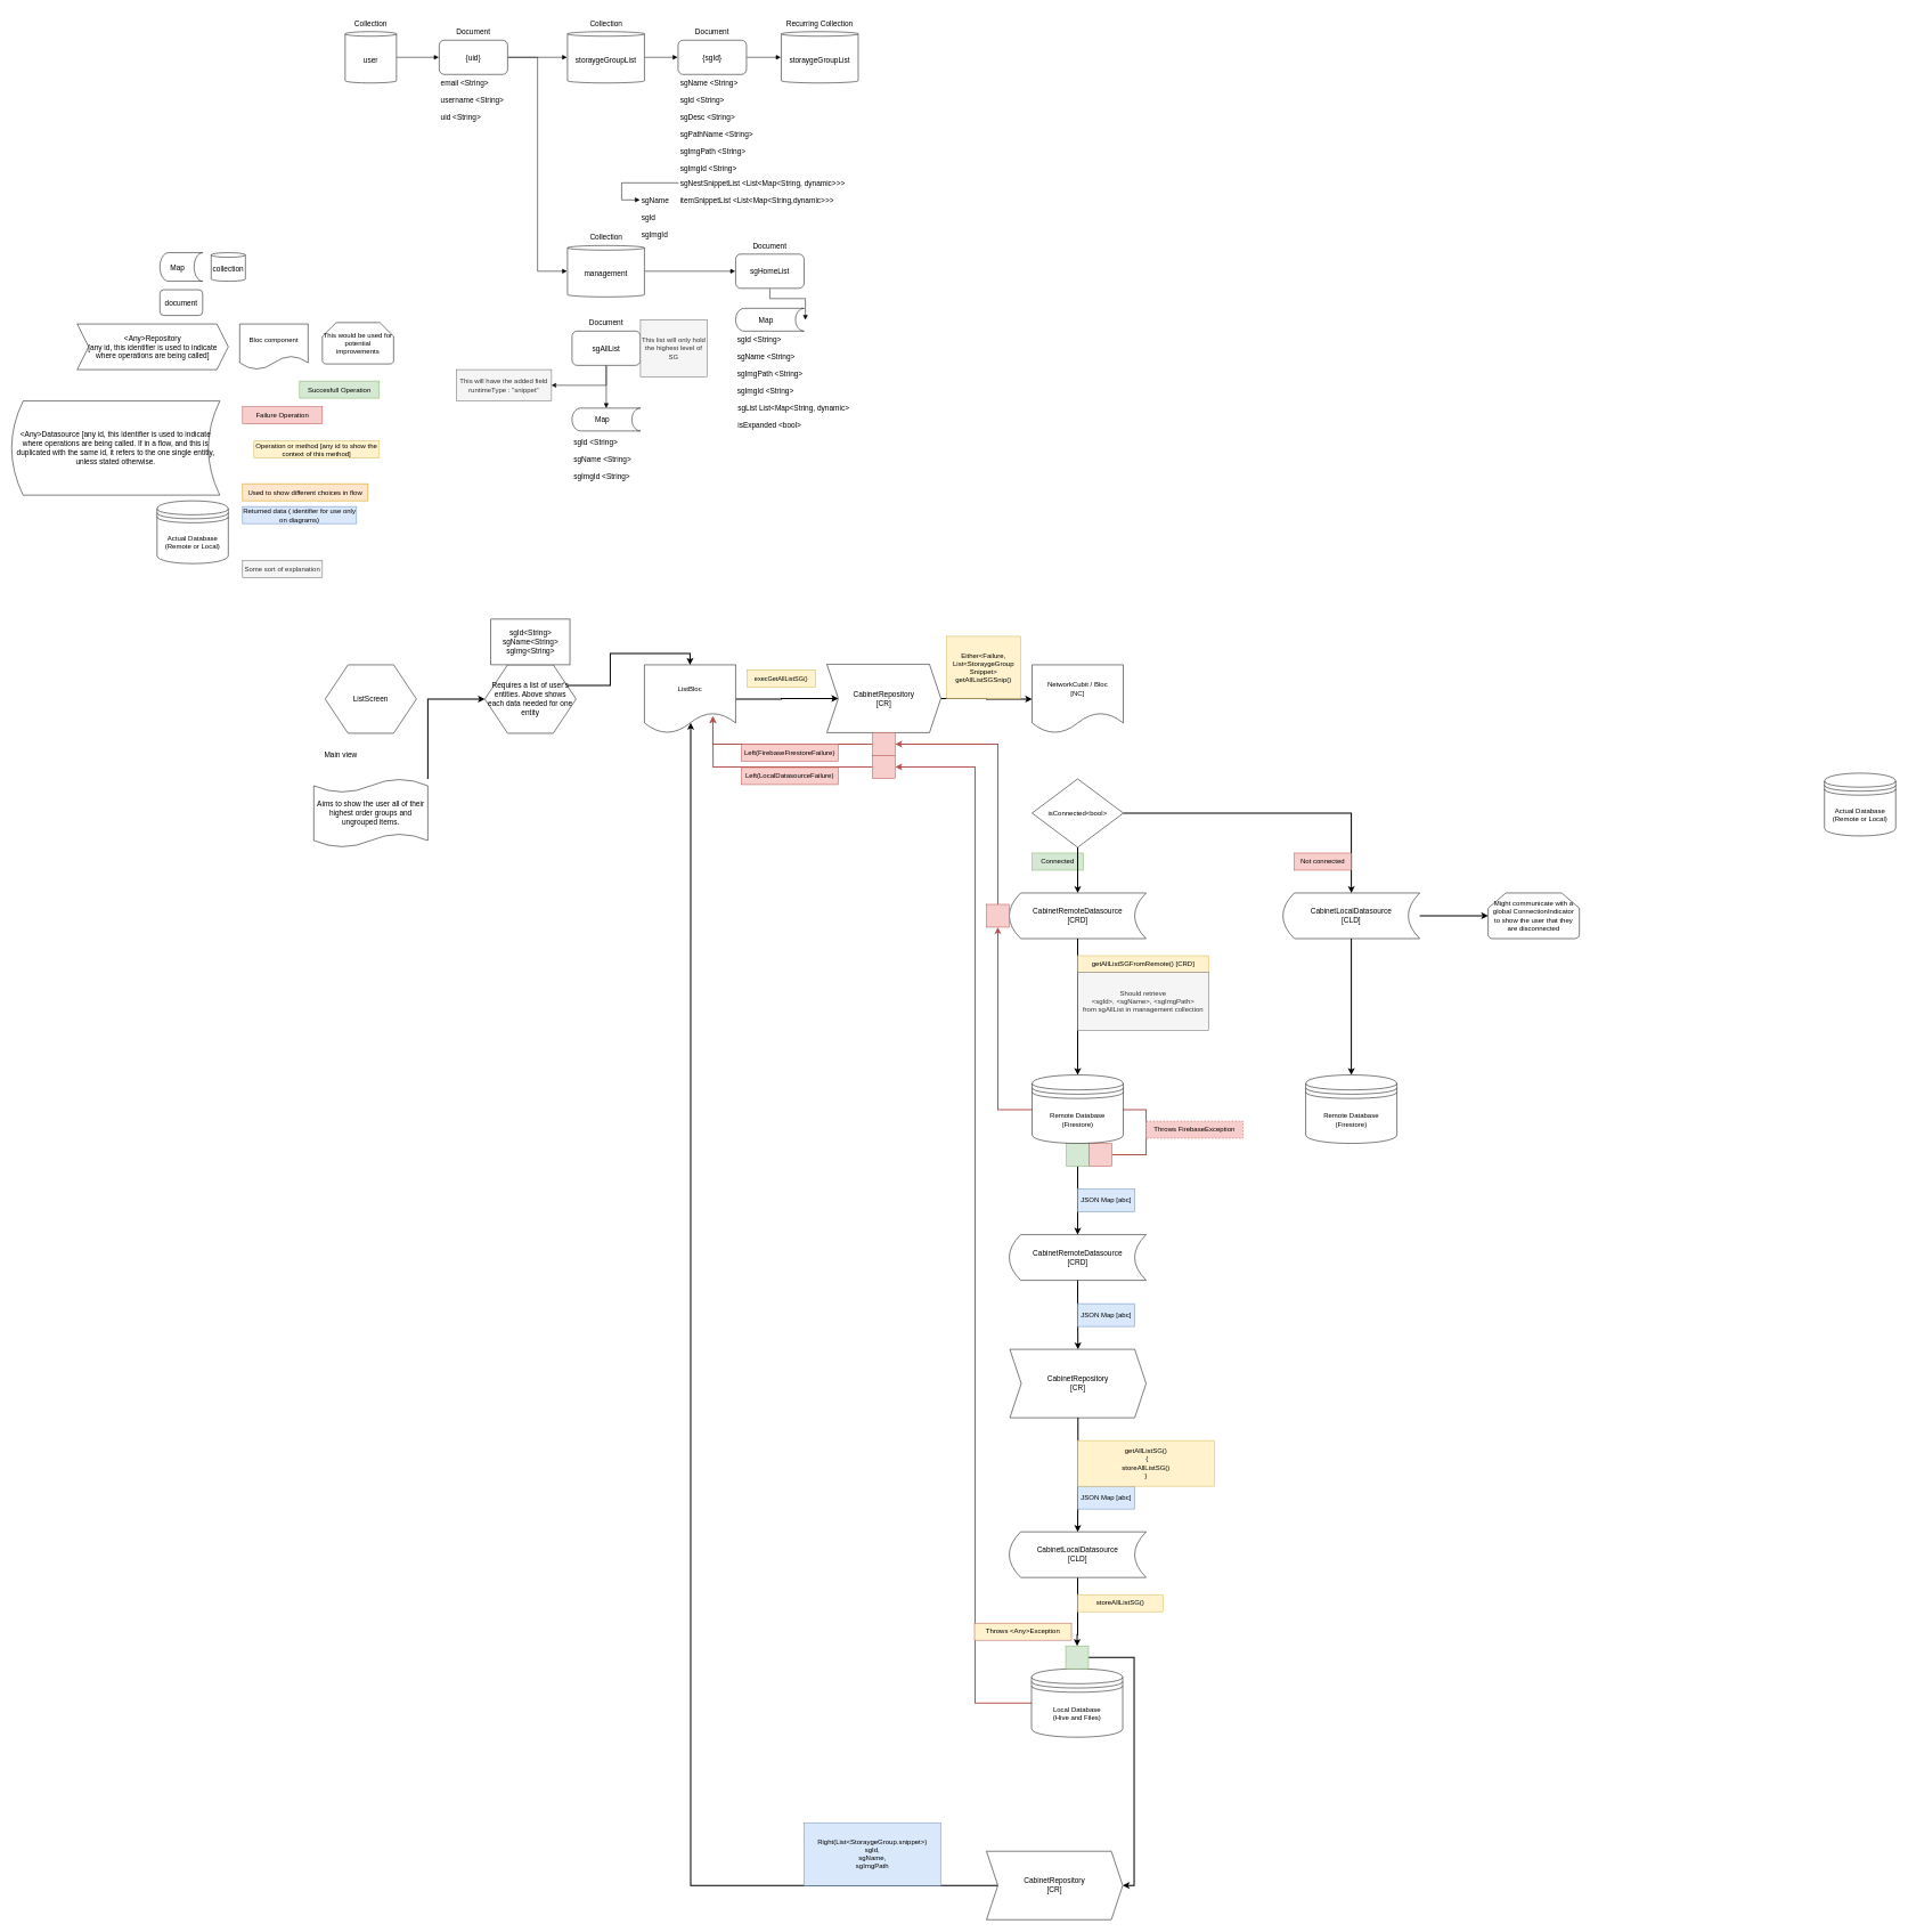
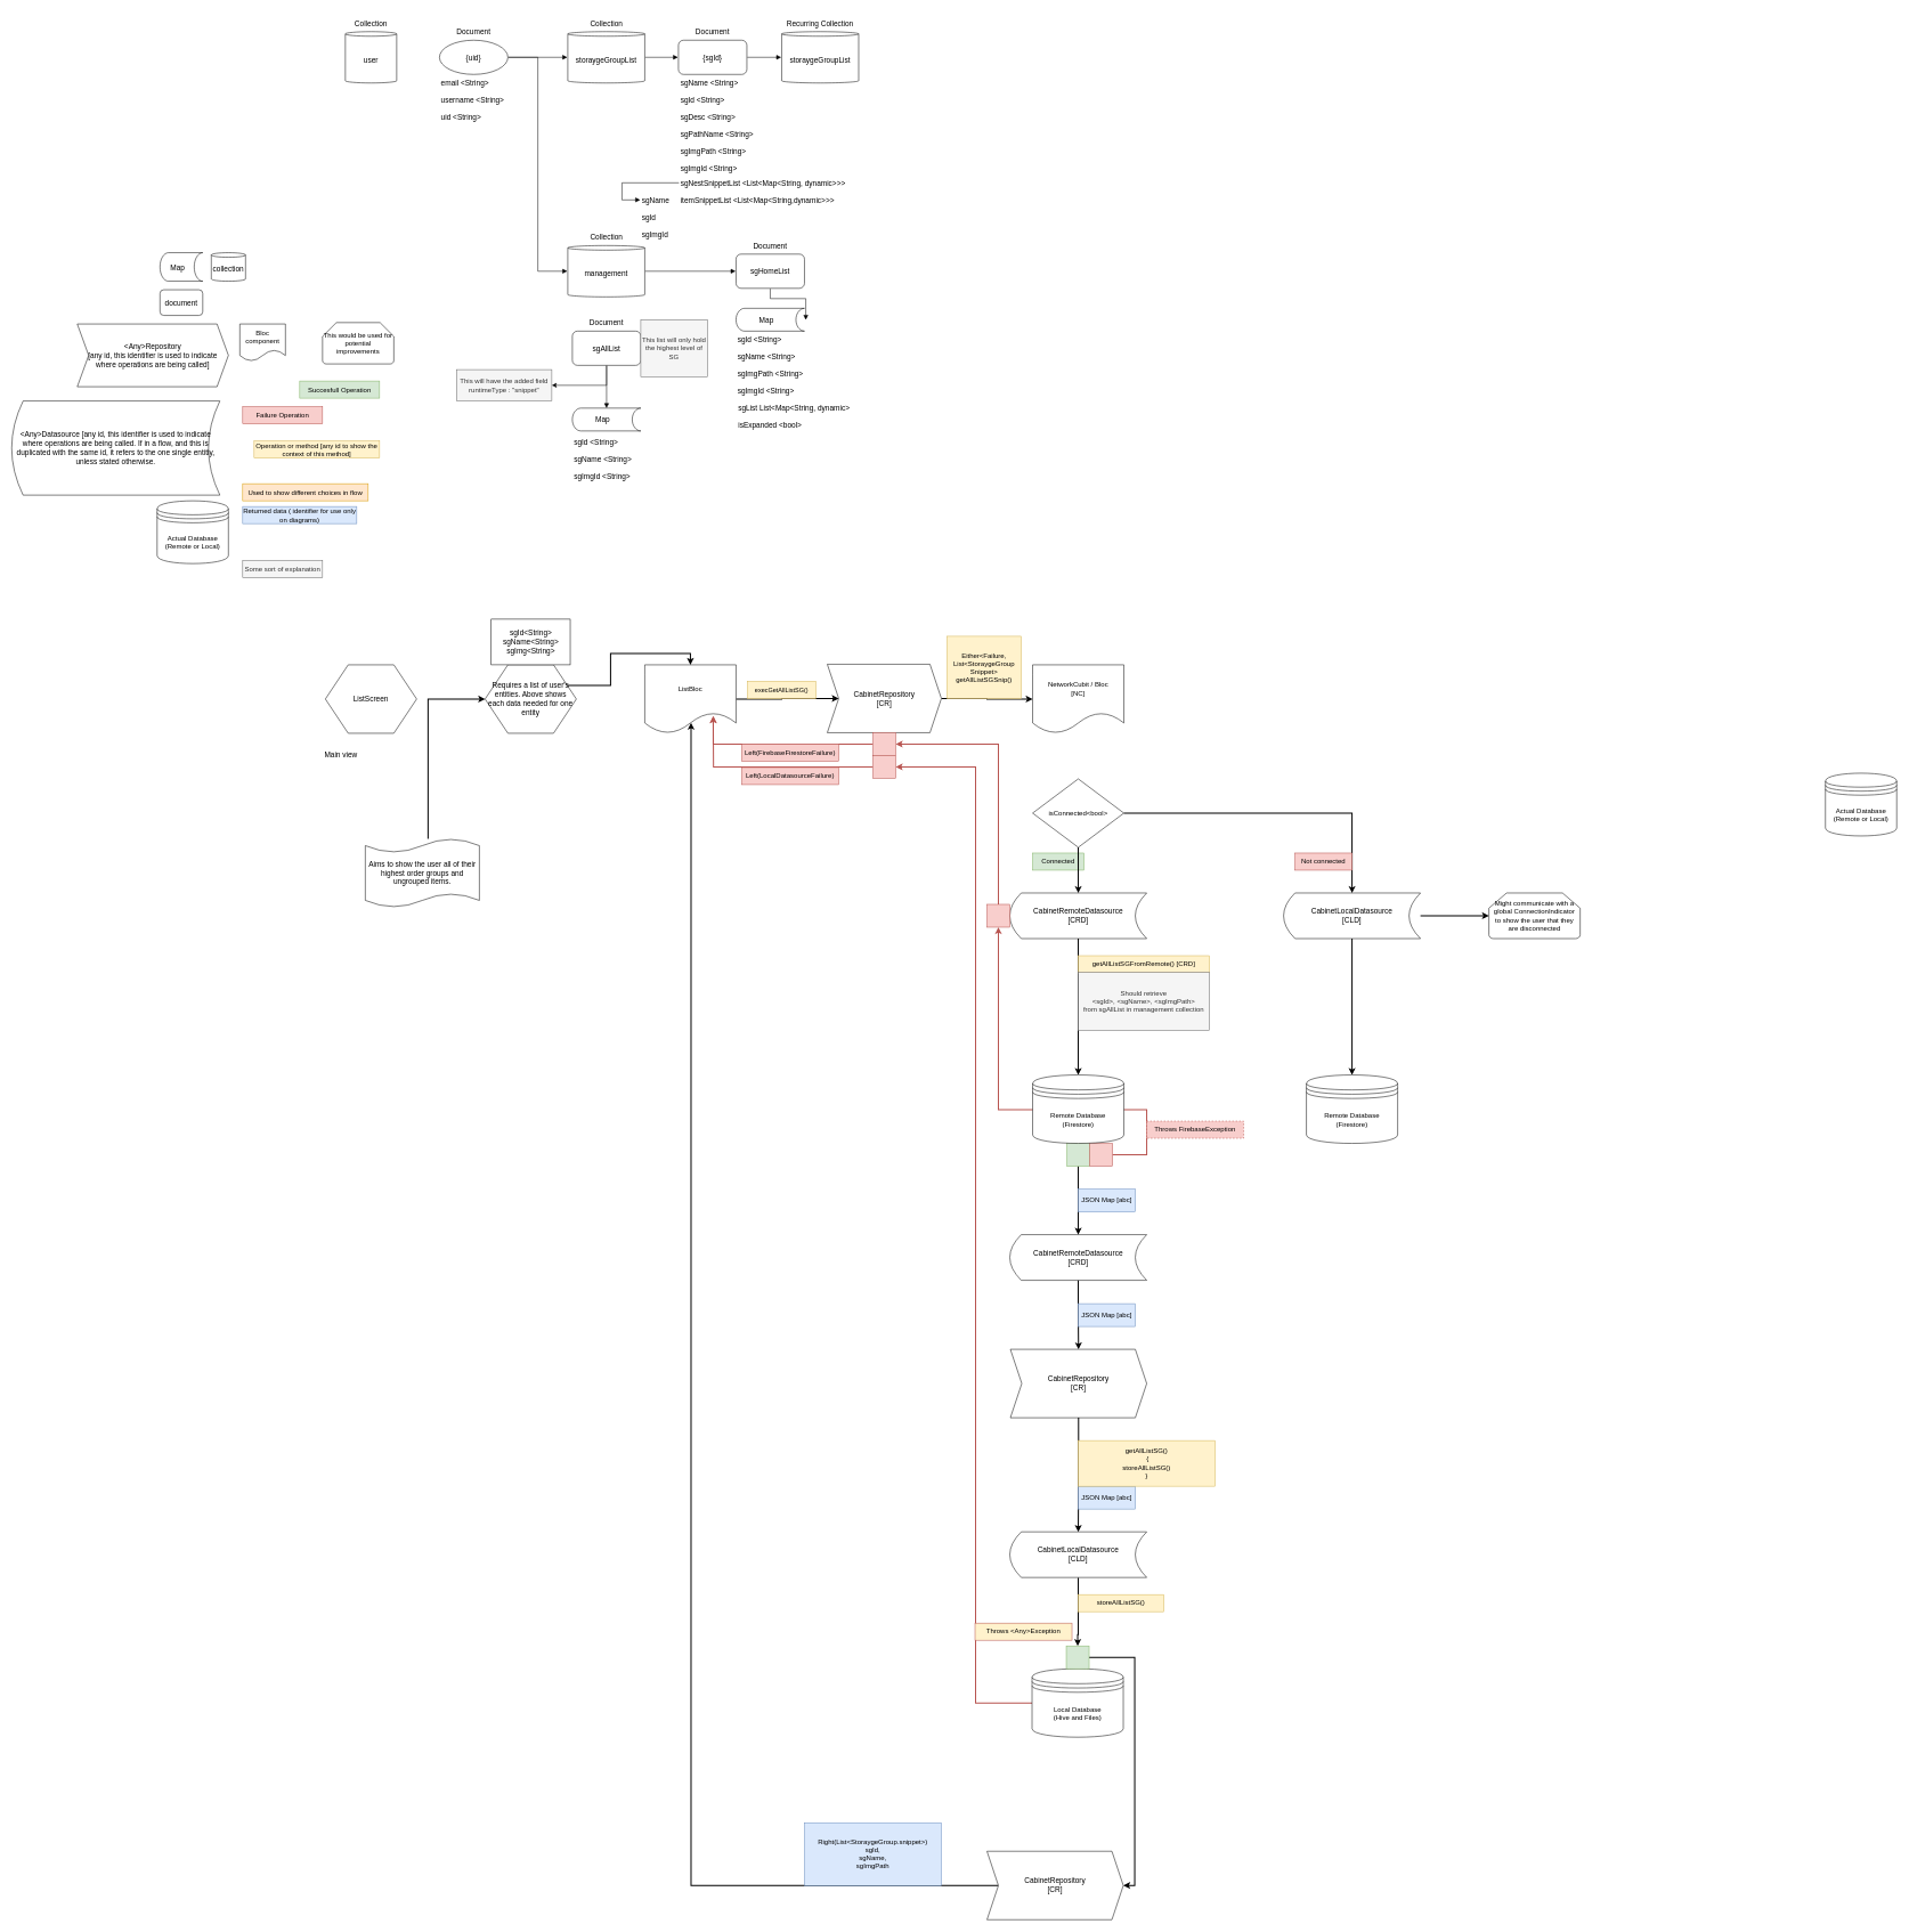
- <mxCell id="4" value="" style="html=1;jettySize=18;whiteSpace=wrap;fontSize=13;strokeOpacity=100;strokeWidth=1;arcSize=0;edgeStyle=orthogonalEdgeStyle;startArrow=none;;endArrow=block;endFill=1;;exitX=1.008;exitY=0.5;exitPerimeter=0;entryX=-0.006;entryY=0.5;entryPerimeter=0;" parent="1" source="2" target="5" edge="1"><mxGeometry width="100" height="100" relative="1" as="geometry"><Array as="points" /></mxGeometry></mxCell>
- <mxCell id="5" value="{uid}" style="html=1;overflow=block;blockSpacing=1;whiteSpace=wrap;;whiteSpace=wrap;fontSize=13;spacing=9;strokeOpacity=100;strokeWidth=1;rounded=1;" parent="1" vertex="1"><mxGeometry x="770" y="70" width="120" height="60" as="geometry" /></mxCell>
+ <mxCell id="5" value="{uid}" style="ellipse;html=1;overflow=block;blockSpacing=1;whiteSpace=wrap;whiteSpace=wrap;fontSize=13;spacing=9;strokeOpacity=100;strokeWidth=1;" parent="1" vertex="1"><mxGeometry x="770" y="70" width="120" height="60" as="geometry" /></mxCell>
- <mxCell id="59" value="&amp;lt;Any&amp;gt;Repository&lt;br&gt;[any id, this identifier is used to indicate where operations are being called]" style="shape=step;perimeter=stepPerimeter;whiteSpace=wrap;html=1;fixedSize=1;strokeWidth=1;fontSize=13;" parent="1" vertex="1"><mxGeometry x="135" y="567.5" width="265" height="80" as="geometry" /></mxCell>
+ <mxCell id="59" value="&amp;lt;Any&amp;gt;Repository&lt;br&gt;[any id, this identifier is used to indicate where operations are being called]" style="shape=step;perimeter=stepPerimeter;whiteSpace=wrap;html=1;fixedSize=1;strokeWidth=1;fontSize=13;" parent="1" vertex="1"><mxGeometry x="135" y="567.5" width="265" height="110" as="geometry" /></mxCell>
- <mxCell id="62" value="Bloc component" style="shape=document;whiteSpace=wrap;html=1;boundedLbl=1;gradientColor=none;" parent="1" vertex="1"><mxGeometry x="420" y="567.5" width="120" height="80" as="geometry" /></mxCell>
+ <mxCell id="62" value="Bloc component" style="shape=document;whiteSpace=wrap;html=1;boundedLbl=1;gradientColor=none;" parent="1" vertex="1"><mxGeometry x="420" y="567.5" width="80" height="65" as="geometry" /></mxCell>
- <mxCell id="74" value="&lt;font style=&quot;font-size: 11px&quot;&gt;execGetAllListSG()&lt;/font&gt;" style="rounded=0;whiteSpace=wrap;html=1;fillColor=#fff2cc;strokeColor=#d6b656;" parent="1" vertex="1"><mxGeometry x="1310" y="1174" width="120" height="30" as="geometry" /></mxCell>
+ <mxCell id="74" value="&lt;font style=&quot;font-size: 11px&quot;&gt;execGetAllListSG()&lt;/font&gt;" style="rounded=0;whiteSpace=wrap;html=1;fillColor=#fff2cc;strokeColor=#d6b656;" parent="1" vertex="1"><mxGeometry x="1310" y="1194" width="120" height="30" as="geometry" /></mxCell>
- <mxCell id="55" value="Aims to show the user all of their highest order groups and ungrouped items. " style="html=1;overflow=block;blockSpacing=1;whiteSpace=wrap;shape=tape;size=0.2;whiteSpace=wrap;fontSize=13;fontColor=#000000;spacing=3.8;strokeOpacity=100;strokeWidth=1;" parent="1" vertex="1"><mxGeometry x="550" y="1365" width="200" height="120" as="geometry" /></mxCell>
+ <mxCell id="55" value="Aims to show the user all of their highest order groups and ungrouped items. " style="html=1;overflow=block;blockSpacing=1;whiteSpace=wrap;shape=tape;size=0.2;whiteSpace=wrap;fontSize=13;fontColor=#000000;spacing=3.8;strokeOpacity=100;strokeWidth=1;" parent="1" vertex="1"><mxGeometry x="640" y="1470" width="200" height="120" as="geometry" /></mxCell>
